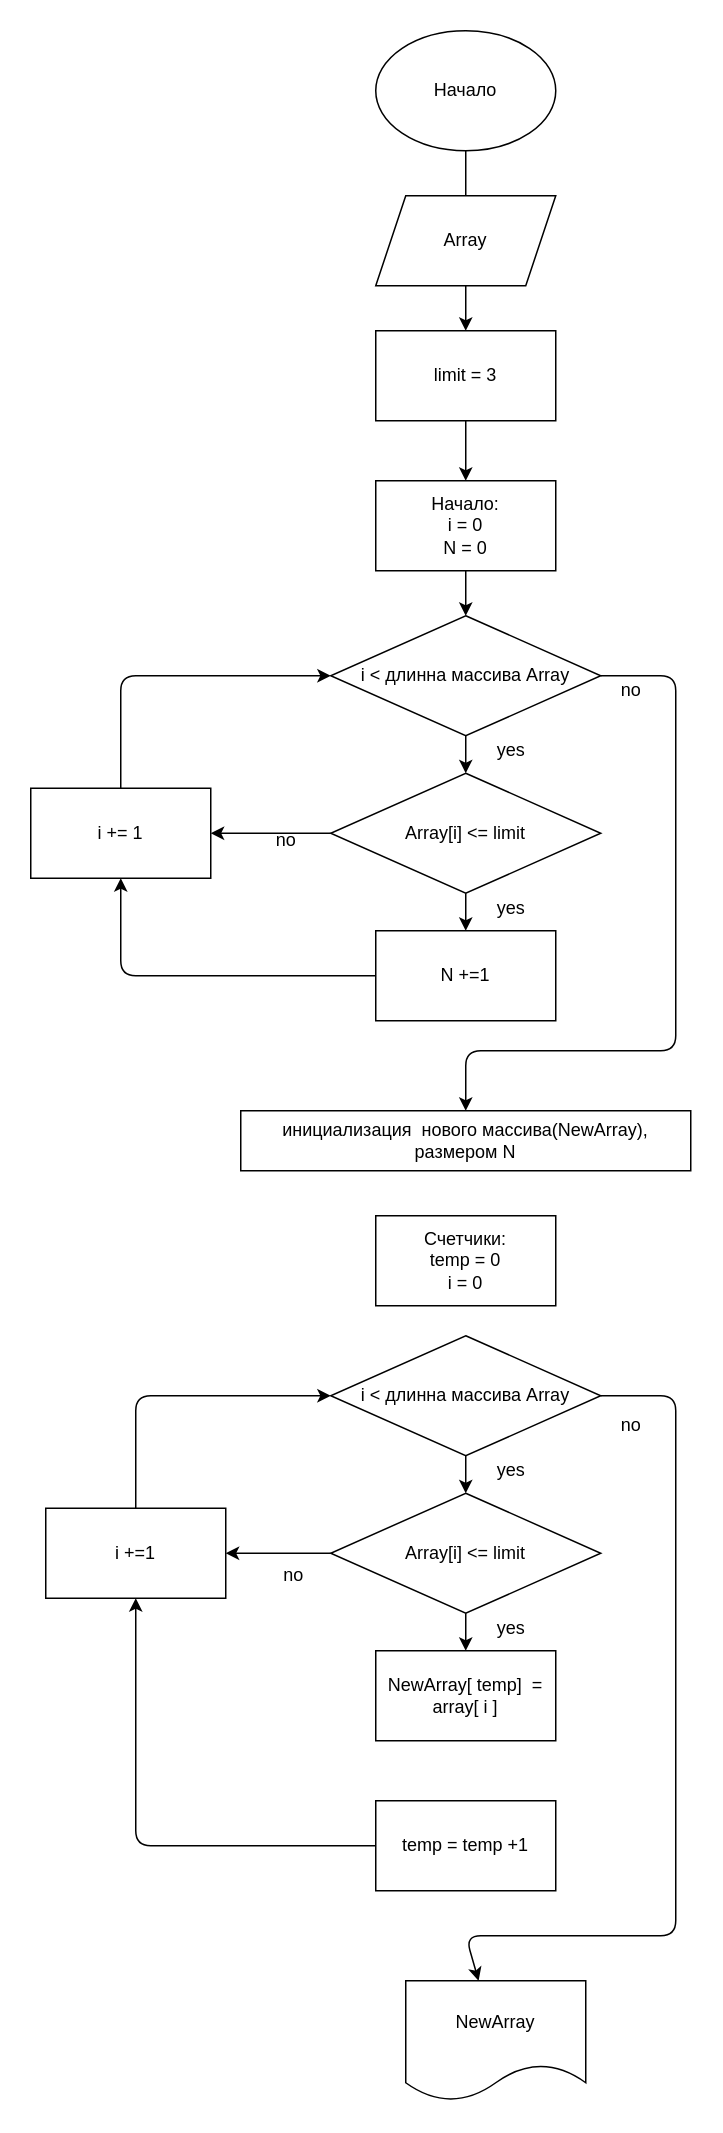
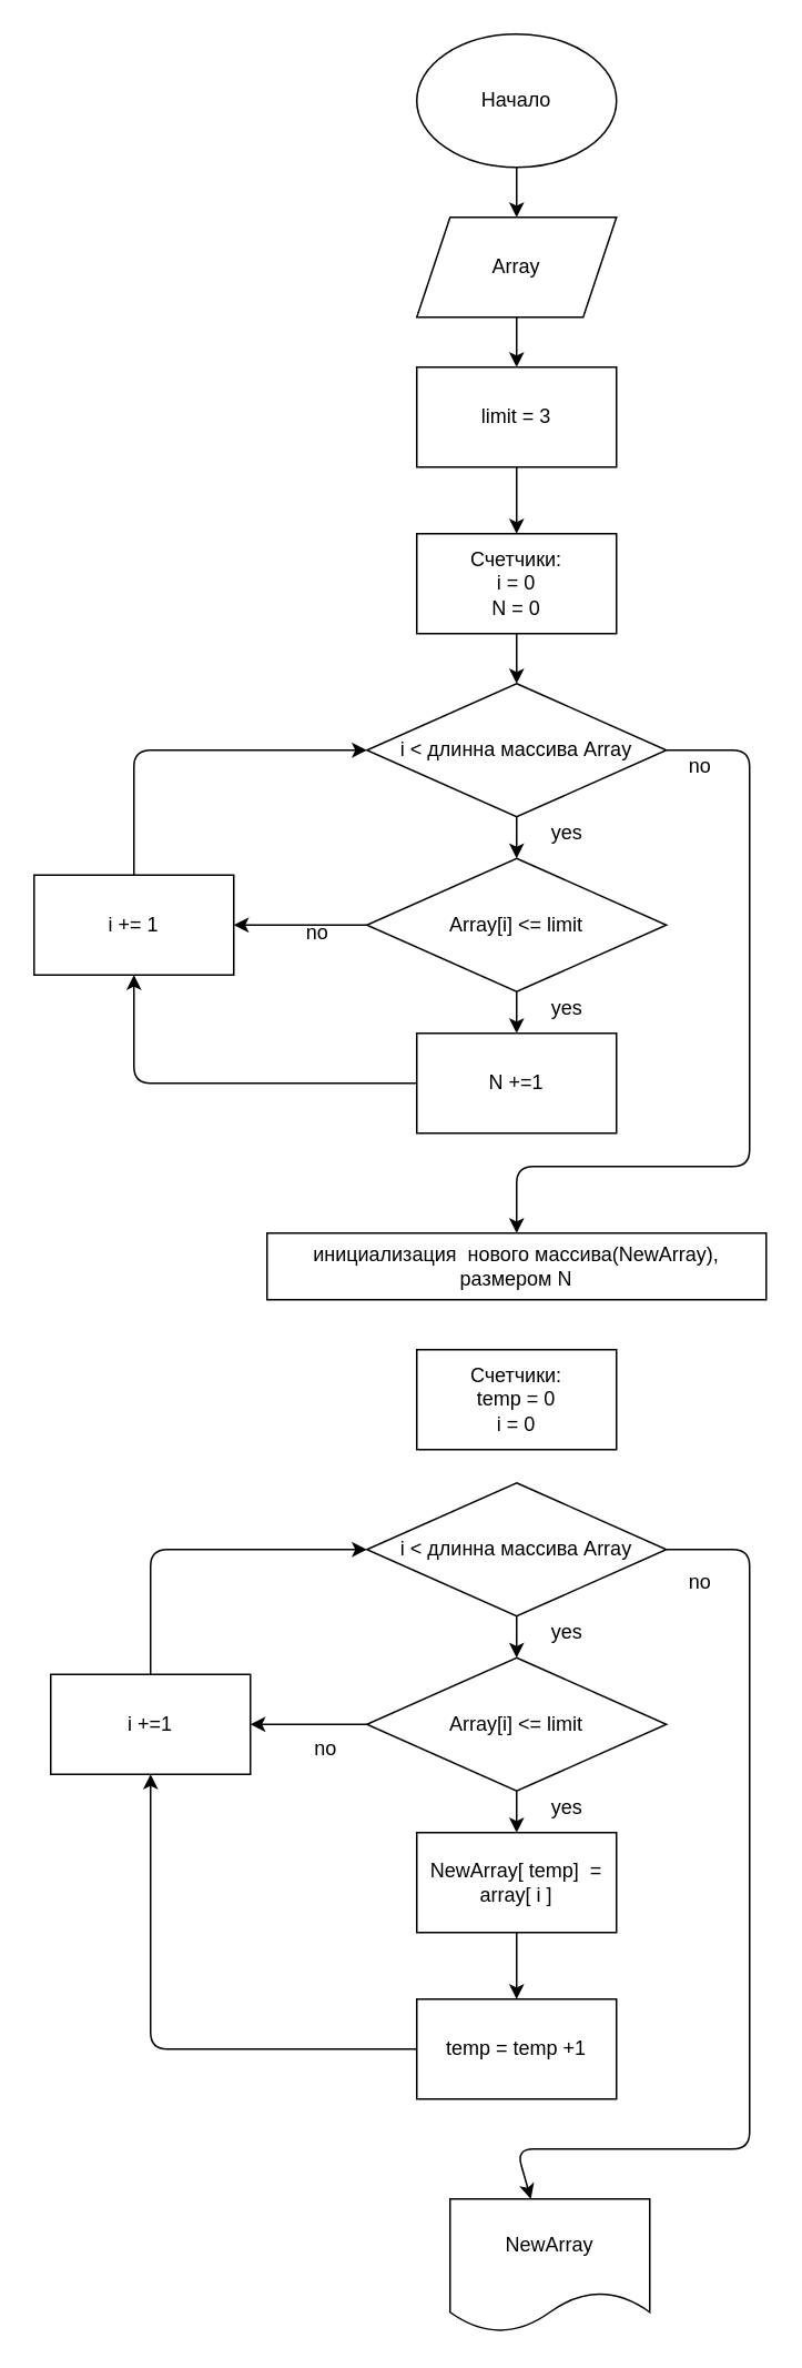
- <mxCell id="2" value="" style="edgeStyle=none;html=1;endArrow=none;" edge="1" parent="1" source="3" target="5"><mxGeometry relative="1" as="geometry" /></mxCell>
+ <mxCell id="2" value="" style="edgeStyle=none;html=1;" edge="1" parent="1" source="3" target="5"><mxGeometry relative="1" as="geometry" /></mxCell>
- <mxCell id="9" value="Начало:&lt;br&gt;i = 0&lt;br&gt;N = 0" style="whiteSpace=wrap;html=1;" vertex="1" parent="1"><mxGeometry x="250" y="320" width="120" height="60" as="geometry" /></mxCell>
+ <mxCell id="9" value="Счетчики:&lt;br&gt;i = 0&lt;br&gt;N = 0" style="whiteSpace=wrap;html=1;" vertex="1" parent="1"><mxGeometry x="250" y="320" width="120" height="60" as="geometry" /></mxCell>
+ <mxCell id="31" value="" style="edgeStyle=none;html=1;" edge="1" parent="1" source="32" target="36"><mxGeometry relative="1" as="geometry" /></mxCell>
